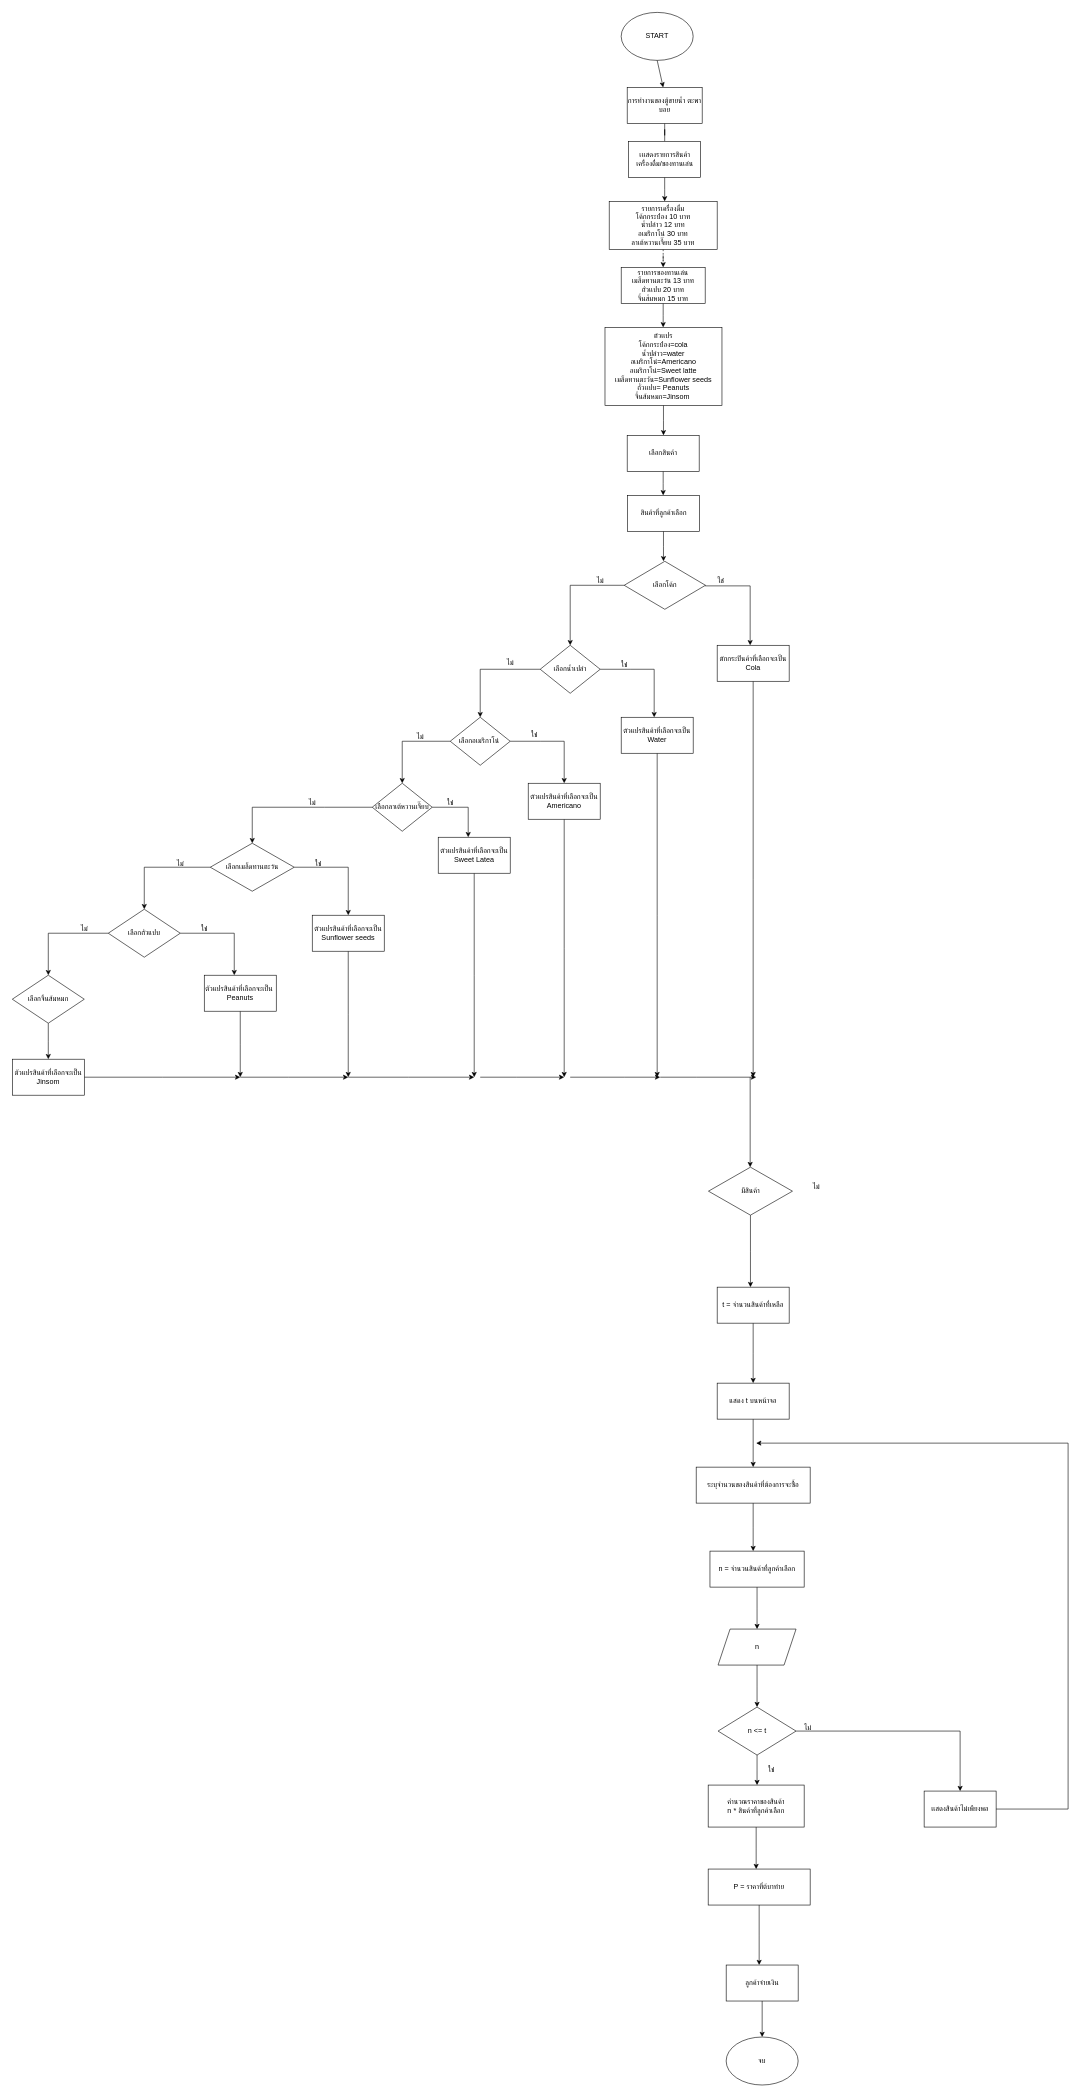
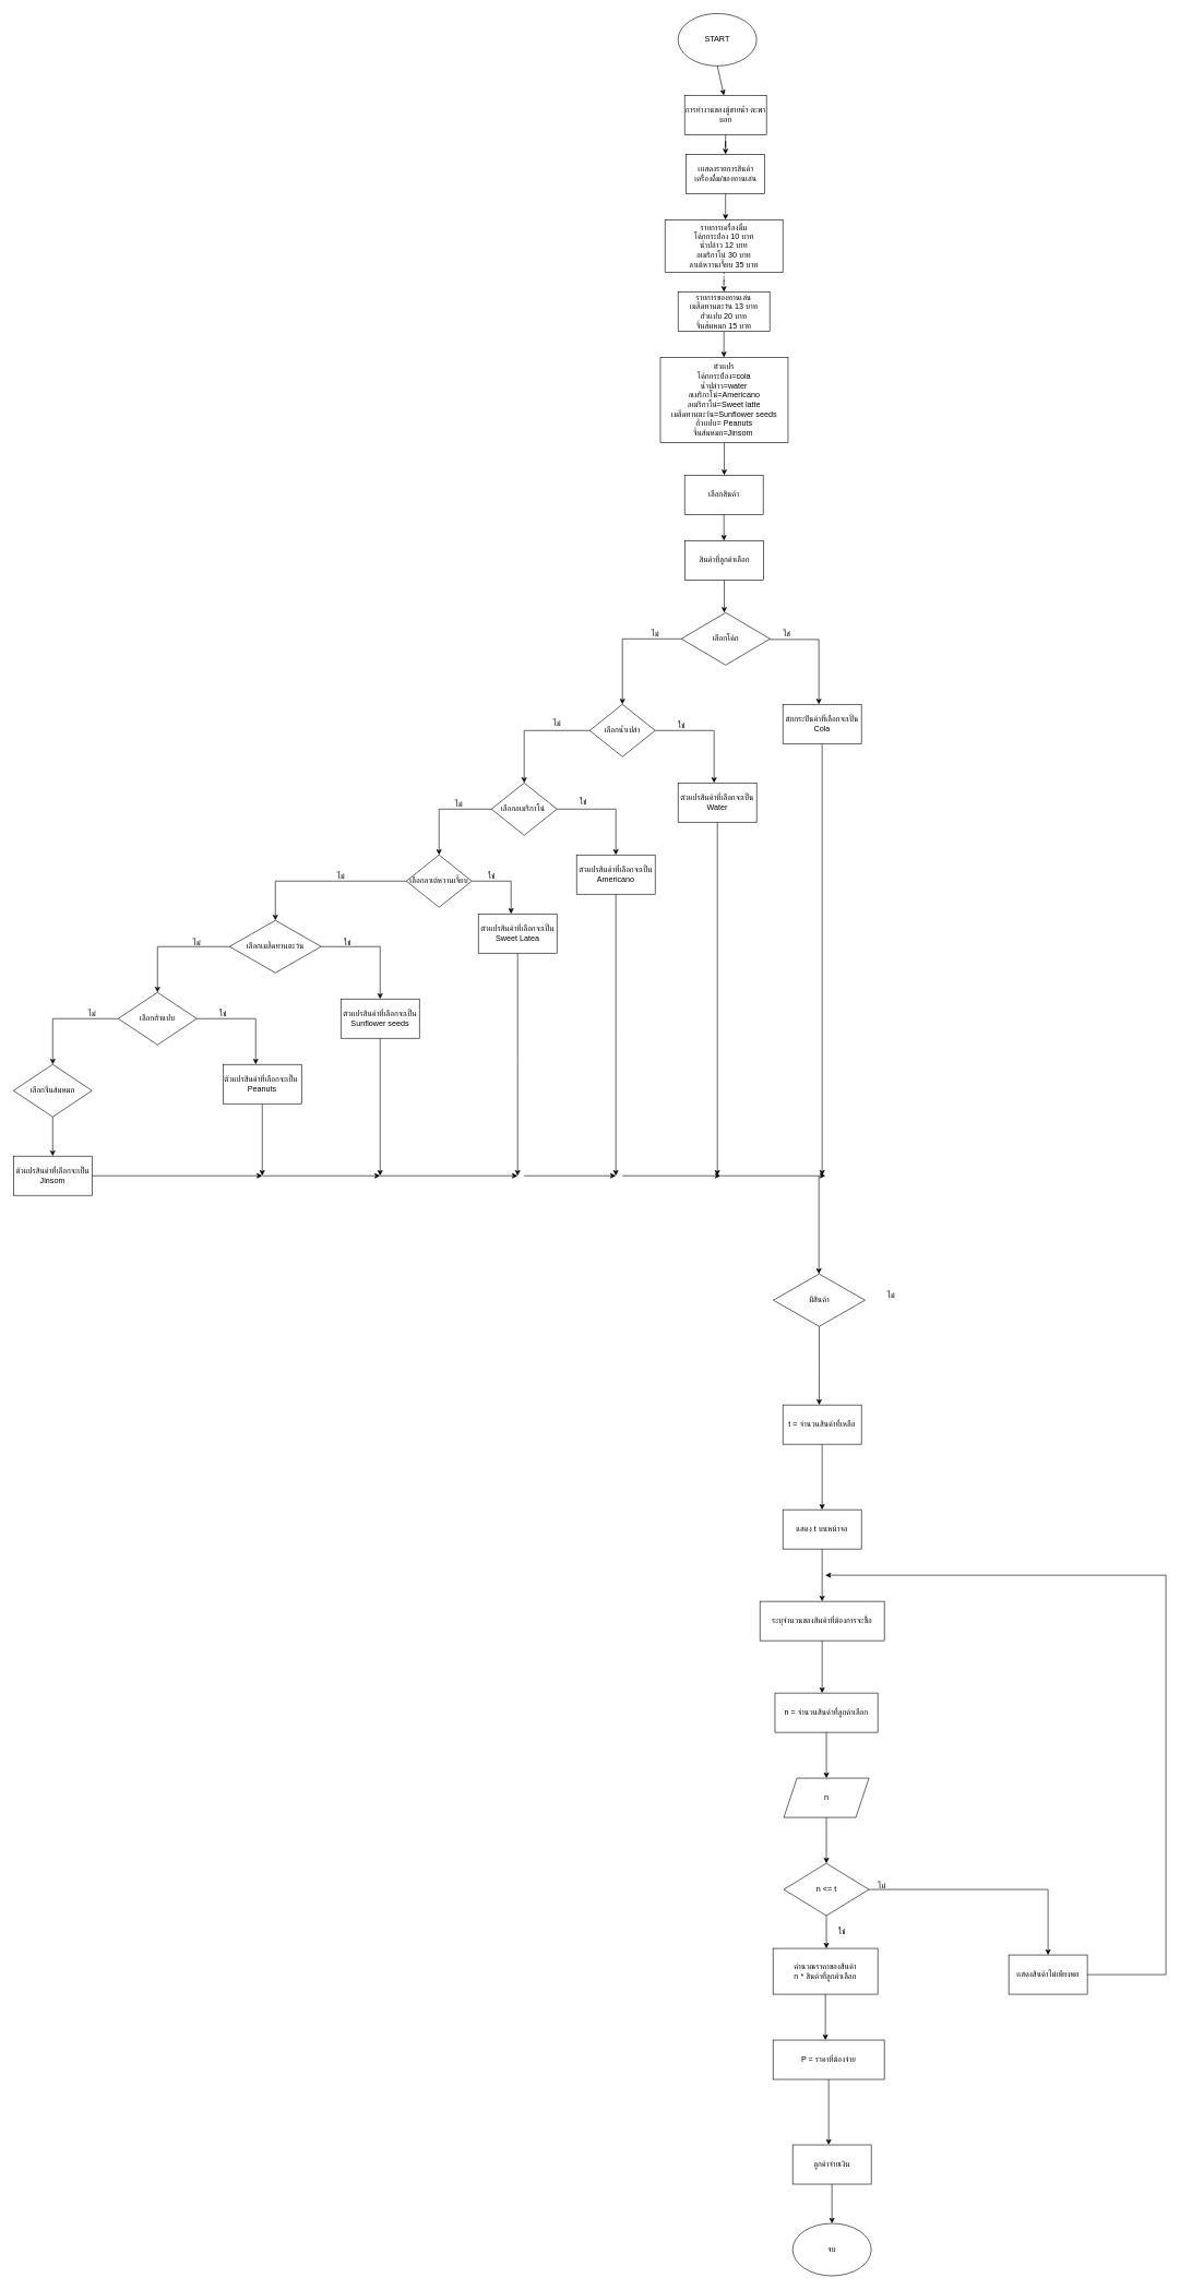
- <mxCell id="4" style="edgeStyle=orthogonalEdgeStyle;rounded=0;orthogonalLoop=1;jettySize=auto;html=1;endArrow=none;" edge="1" parent="1" source="5" target="7"><mxGeometry relative="1" as="geometry" /></mxCell>
+ <mxCell id="4" style="edgeStyle=orthogonalEdgeStyle;rounded=0;orthogonalLoop=1;jettySize=auto;html=1;" edge="1" parent="1" source="5" target="7"><mxGeometry relative="1" as="geometry" /></mxCell>
- <mxCell id="90" value="P = ราคาที่ต้บาท่าย" style="rounded=0;whiteSpace=wrap;html=1;" vertex="1" parent="1"><mxGeometry x="1180" y="3115" width="170" height="60" as="geometry" /></mxCell>
+ <mxCell id="90" value="P = ราคาที่ต้องจ่าย" style="rounded=0;whiteSpace=wrap;html=1;" vertex="1" parent="1"><mxGeometry x="1180" y="3115" width="170" height="60" as="geometry" /></mxCell>
